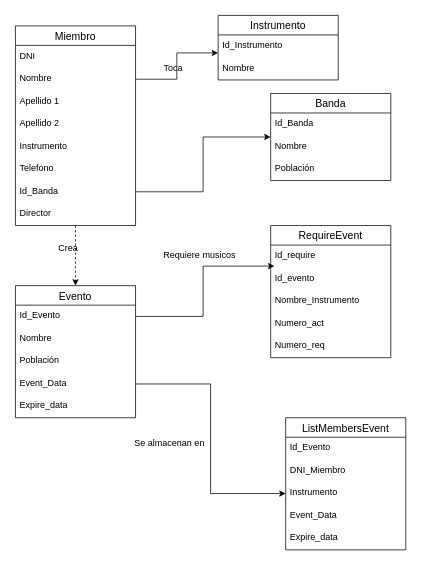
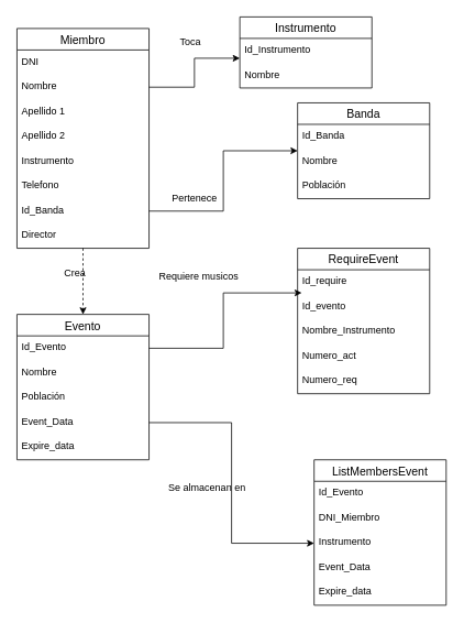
- <mxCell id="42" value="Toca" style="text;html=1;align=center;verticalAlign=middle;resizable=0;points=[];autosize=1;strokeColor=none;fillColor=none;" vertex="1" parent="1"><mxGeometry x="210" y="80" width="40" height="20" as="geometry" /></mxCell>
+ <mxCell id="42" value="Toca" style="text;html=1;align=center;verticalAlign=middle;resizable=0;points=[];autosize=1;strokeColor=none;fillColor=none;" vertex="1" parent="1"><mxGeometry x="210" y="40" width="40" height="20" as="geometry" /></mxCell>
+ <mxCell id="41" value="Pertenece" style="text;html=1;align=center;verticalAlign=middle;resizable=0;points=[];autosize=1;strokeColor=none;fillColor=none;" vertex="1" parent="1"><mxGeometry x="200" y="230" width="70" height="20" as="geometry" /></mxCell>
- <mxCell id="44" value="Requiere musicos" style="text;html=1;align=center;verticalAlign=middle;resizable=0;points=[];autosize=1;strokeColor=none;fillColor=none;" vertex="1" parent="1"><mxGeometry x="210" y="330" width="110" height="20" as="geometry" /></mxCell>
+ <mxCell id="44" value="Requiere musicos" style="text;html=1;align=center;verticalAlign=middle;resizable=0;points=[];autosize=1;strokeColor=none;fillColor=none;" vertex="1" parent="1"><mxGeometry x="185" y="325" width="110" height="20" as="geometry" /></mxCell>
- <mxCell id="45" value="Se almacenan en" style="text;html=1;align=center;verticalAlign=middle;resizable=0;points=[];autosize=1;strokeColor=none;fillColor=none;" vertex="1" parent="1"><mxGeometry x="170" y="580" width="110" height="20" as="geometry" /></mxCell>
+ <mxCell id="45" value="Se almacenan en" style="text;html=1;align=center;verticalAlign=middle;resizable=0;points=[];autosize=1;strokeColor=none;fillColor=none;" vertex="1" parent="1"><mxGeometry x="195" y="580" width="110" height="20" as="geometry" /></mxCell>
